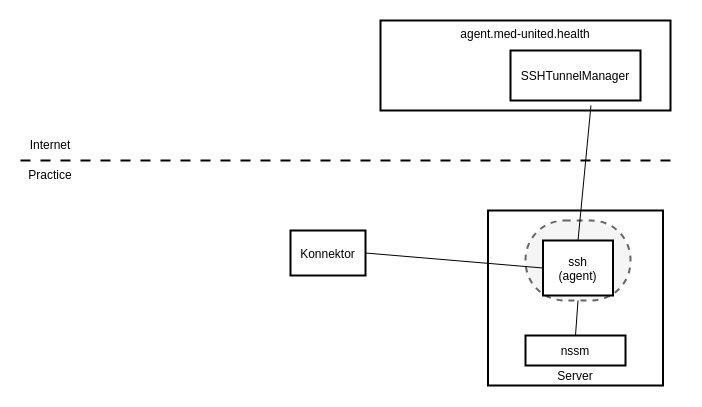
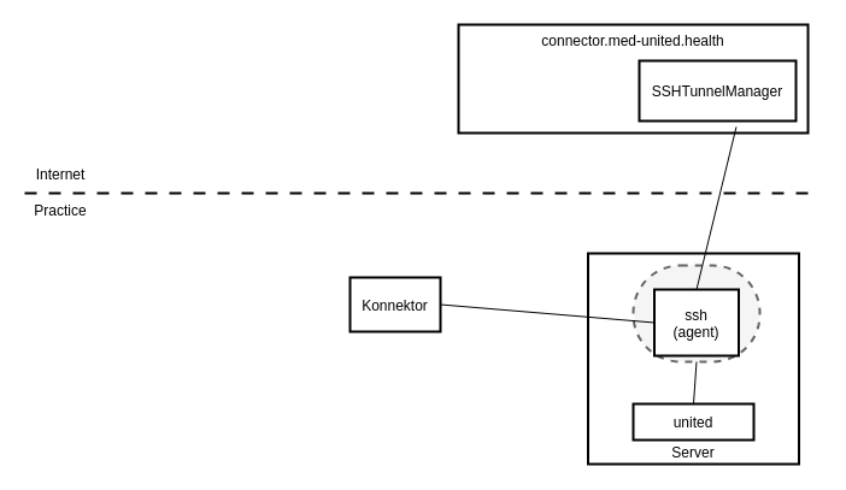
- <mxCell id="4" value="agent.med-united.health" style="shape=agent;offsetSize=8;strokeWidth=2;verticalAlign=top;" vertex="1" parent="1"><mxGeometry x="380" y="20" width="290" height="90" as="geometry" /></mxCell>
+ <mxCell id="4" value="connector.med-united.health" style="shape=agent;offsetSize=8;strokeWidth=2;verticalAlign=top;" vertex="1" parent="1"><mxGeometry x="380" y="20" width="290" height="90" as="geometry" /></mxCell>
- <mxCell id="5" value="SSHTunnelManager" style="shape=agent;offsetSize=8;strokeWidth=2;" vertex="1" parent="1"><mxGeometry x="510" y="50" width="130" height="50" as="geometry" /></mxCell>
+ <mxCell id="5" value="SSHTunnelManager" style="shape=agent;offsetSize=8;strokeWidth=2;" vertex="1" parent="1"><mxGeometry x="530" y="50" width="130" height="50" as="geometry" /></mxCell>
- <mxCell id="8" value="nssm" style="shape=agent;offsetSize=8;strokeWidth=2;" vertex="1" parent="1"><mxGeometry x="525" y="335" width="100" height="30" as="geometry" /></mxCell>
+ <mxCell id="8" value="united" style="shape=agent;offsetSize=8;strokeWidth=2;" vertex="1" parent="1"><mxGeometry x="525" y="335" width="100" height="30" as="geometry" /></mxCell>
